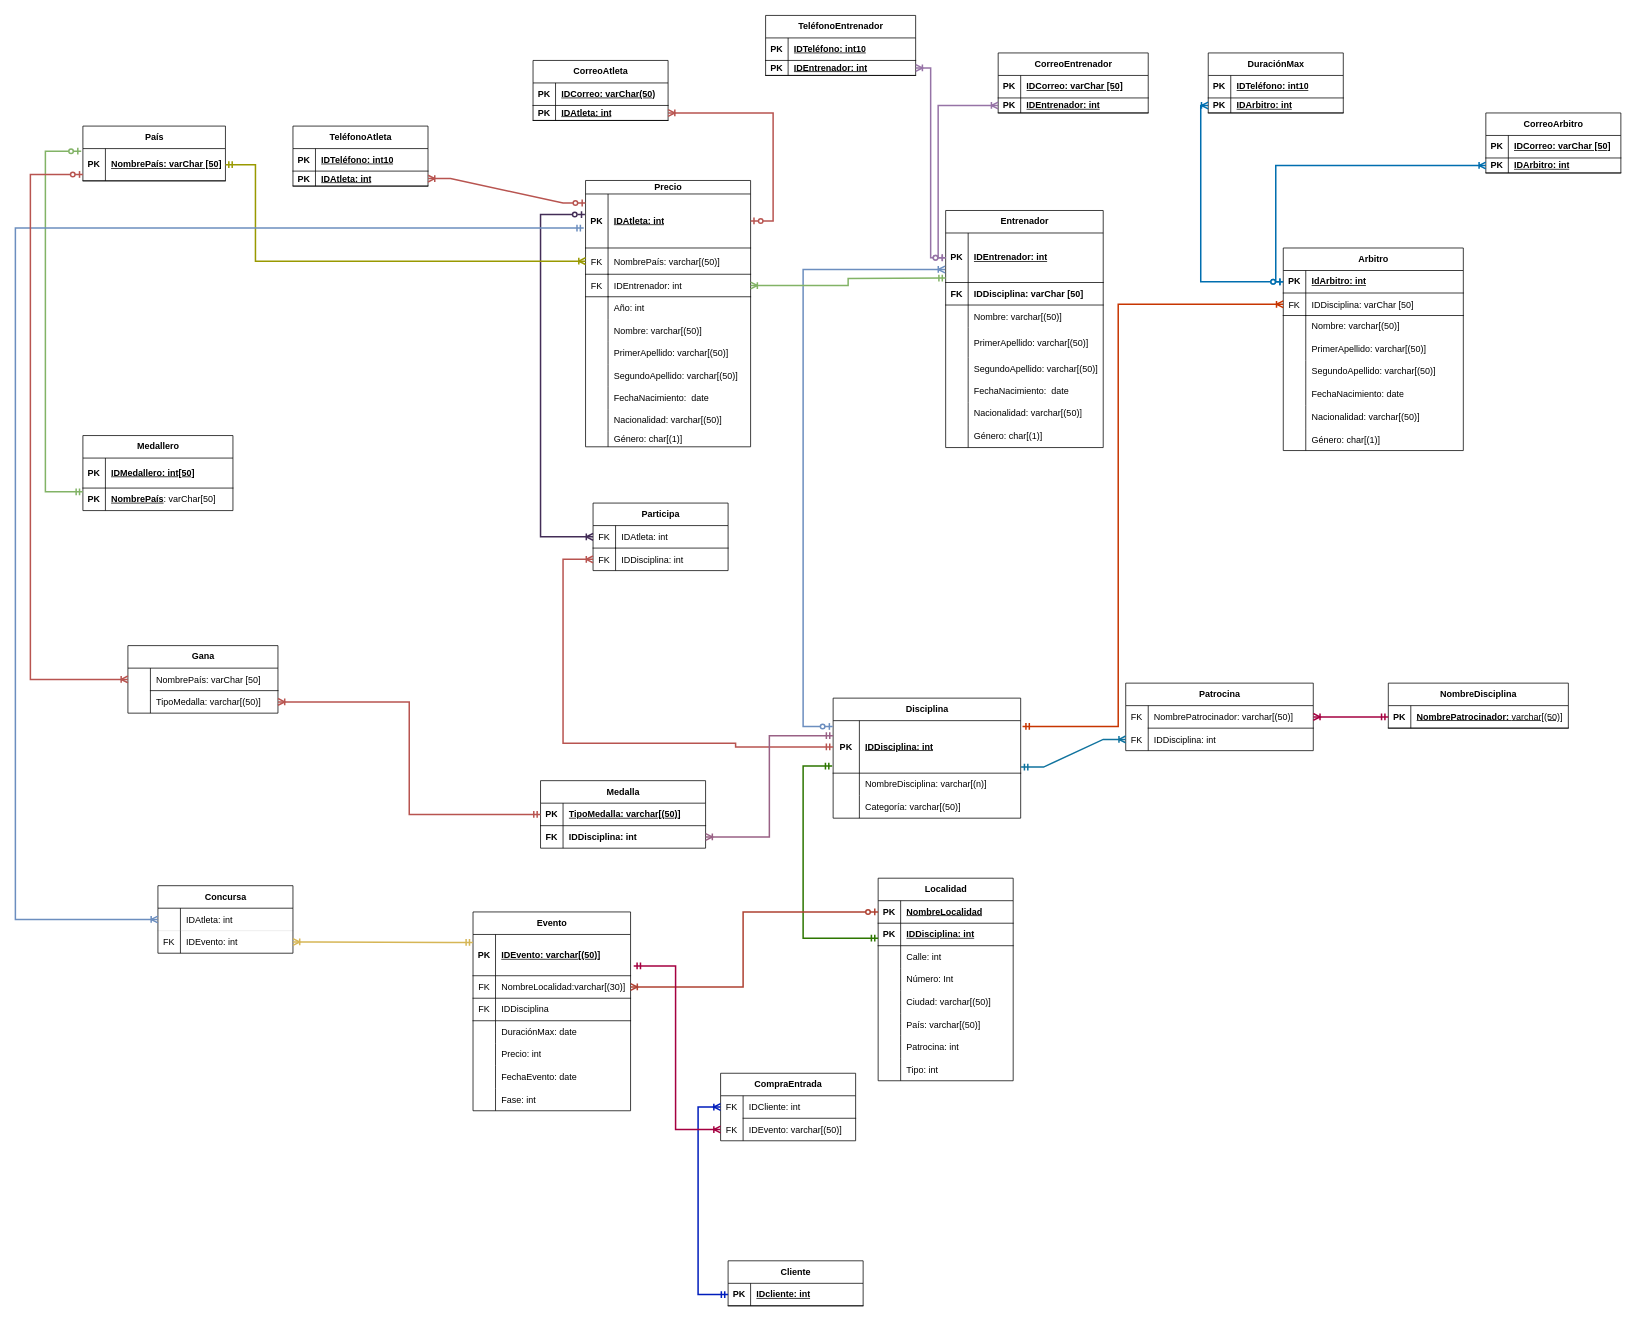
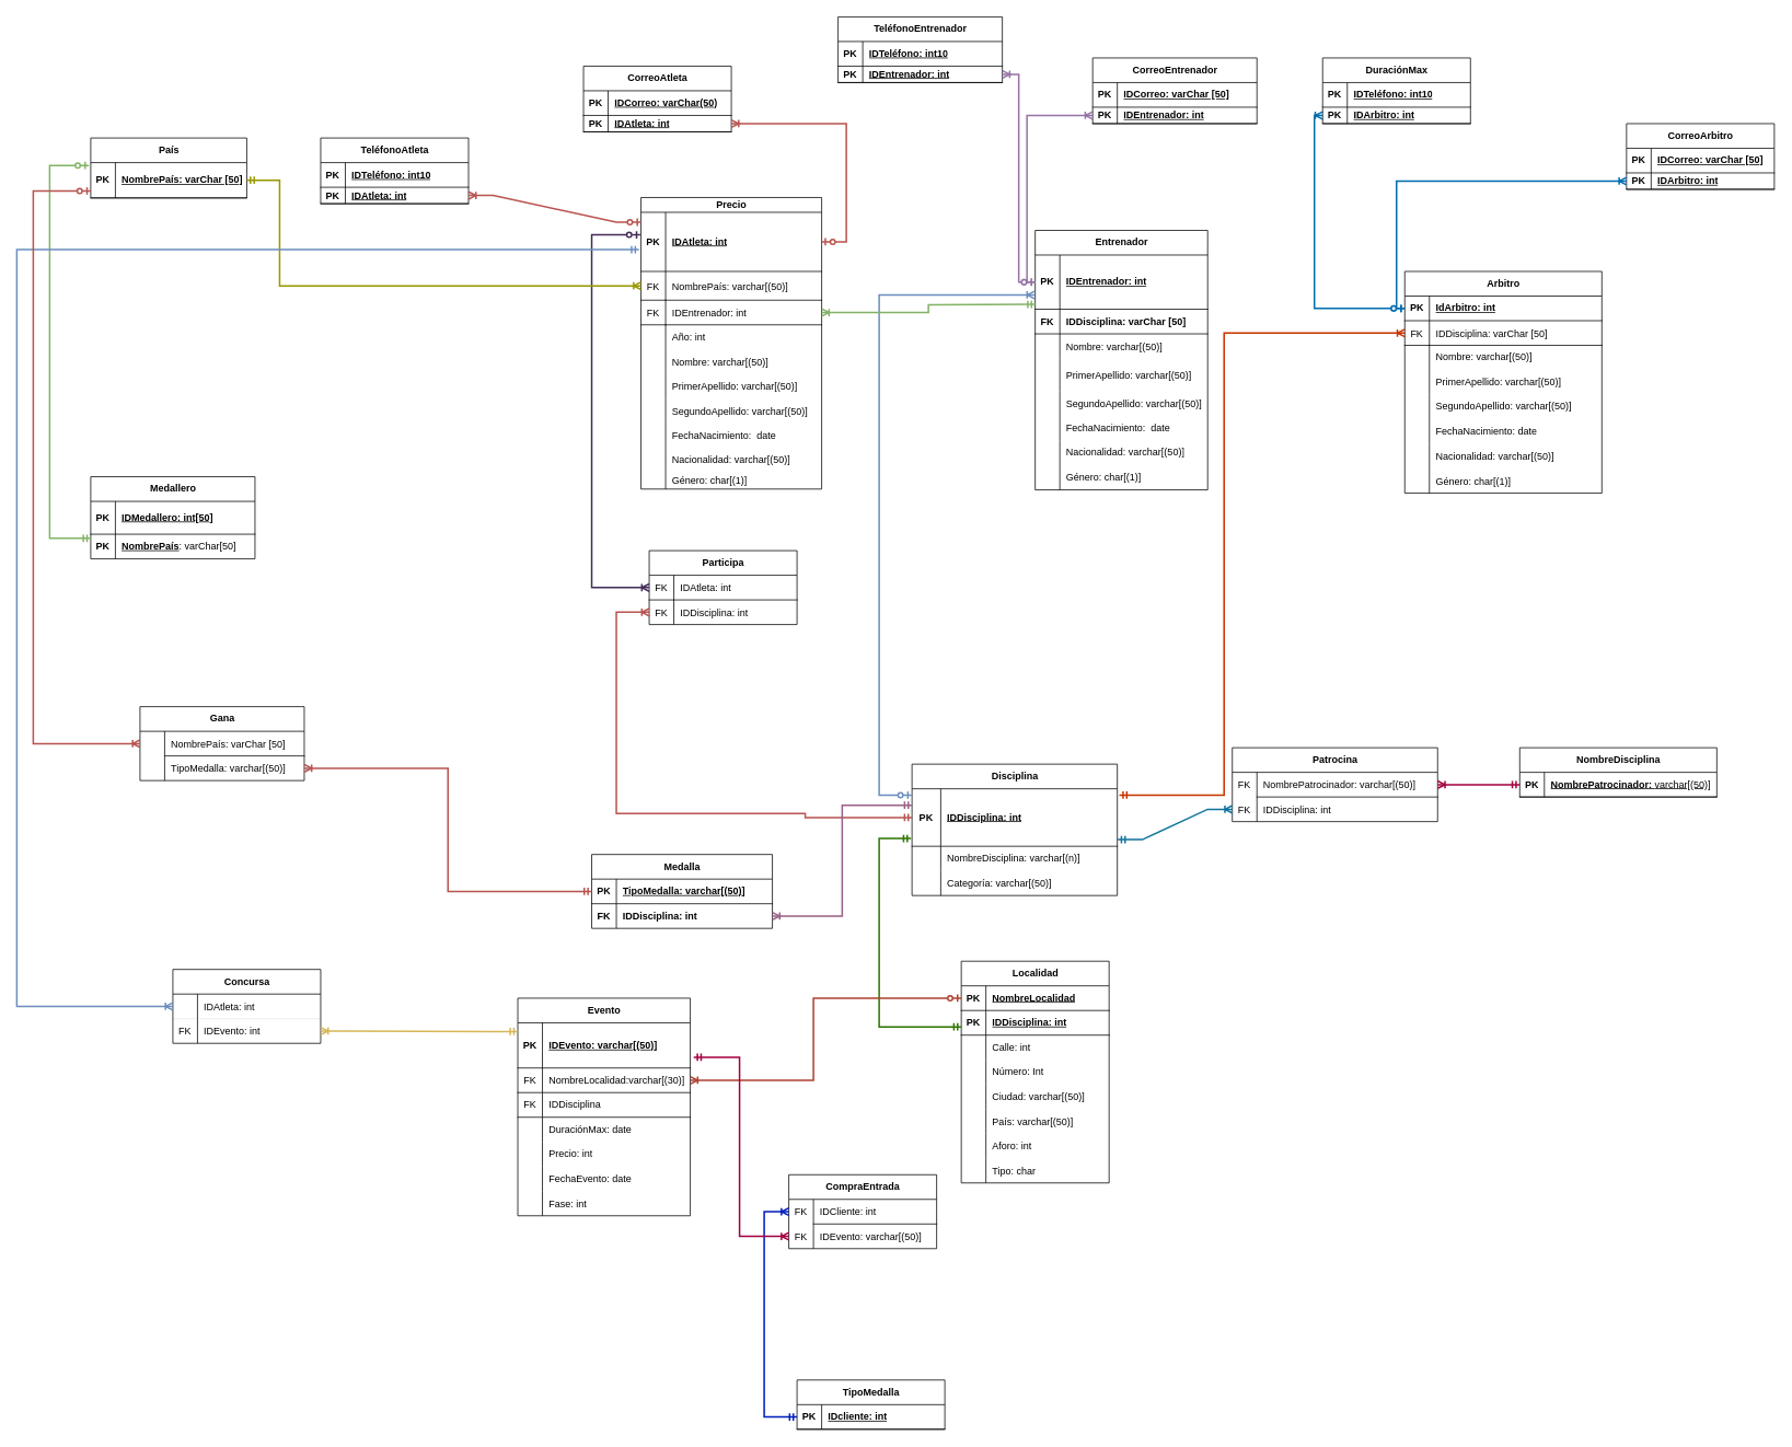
- <mxCell id="105" value="Patrocina: int" style="shape=partialRectangle;connectable=0;fillColor=none;top=0;left=0;bottom=0;right=0;align=left;spacingLeft=6;overflow=hidden;" vertex="1" parent="103"><mxGeometry x="30" width="150" height="30" as="geometry"><mxRectangle width="150" height="30" as="alternateBounds" /></mxGeometry></mxCell>
+ <mxCell id="105" value="Aforo: int" style="shape=partialRectangle;connectable=0;fillColor=none;top=0;left=0;bottom=0;right=0;align=left;spacingLeft=6;overflow=hidden;" vertex="1" parent="103"><mxGeometry x="30" width="150" height="30" as="geometry"><mxRectangle width="150" height="30" as="alternateBounds" /></mxGeometry></mxCell>
- <mxCell id="108" value="Tipo: int" style="shape=partialRectangle;connectable=0;fillColor=none;top=0;left=0;bottom=0;right=0;align=left;spacingLeft=6;overflow=hidden;" vertex="1" parent="106"><mxGeometry x="30" width="150" height="30" as="geometry"><mxRectangle width="150" height="30" as="alternateBounds" /></mxGeometry></mxCell>
+ <mxCell id="108" value="Tipo: char" style="shape=partialRectangle;connectable=0;fillColor=none;top=0;left=0;bottom=0;right=0;align=left;spacingLeft=6;overflow=hidden;" vertex="1" parent="106"><mxGeometry x="30" width="150" height="30" as="geometry"><mxRectangle width="150" height="30" as="alternateBounds" /></mxGeometry></mxCell>
- <mxCell id="155" value="Cliente" style="shape=table;startSize=30;container=1;collapsible=1;childLayout=tableLayout;fixedRows=1;rowLines=0;fontStyle=1;align=center;resizeLast=1;html=1;" vertex="1" parent="1"><mxGeometry x="970" y="1680" width="180" height="60" as="geometry" /></mxCell>
+ <mxCell id="155" value="TipoMedalla" style="shape=table;startSize=30;container=1;collapsible=1;childLayout=tableLayout;fixedRows=1;rowLines=0;fontStyle=1;align=center;resizeLast=1;html=1;" vertex="1" parent="1"><mxGeometry x="970" y="1680" width="180" height="60" as="geometry" /></mxCell>
